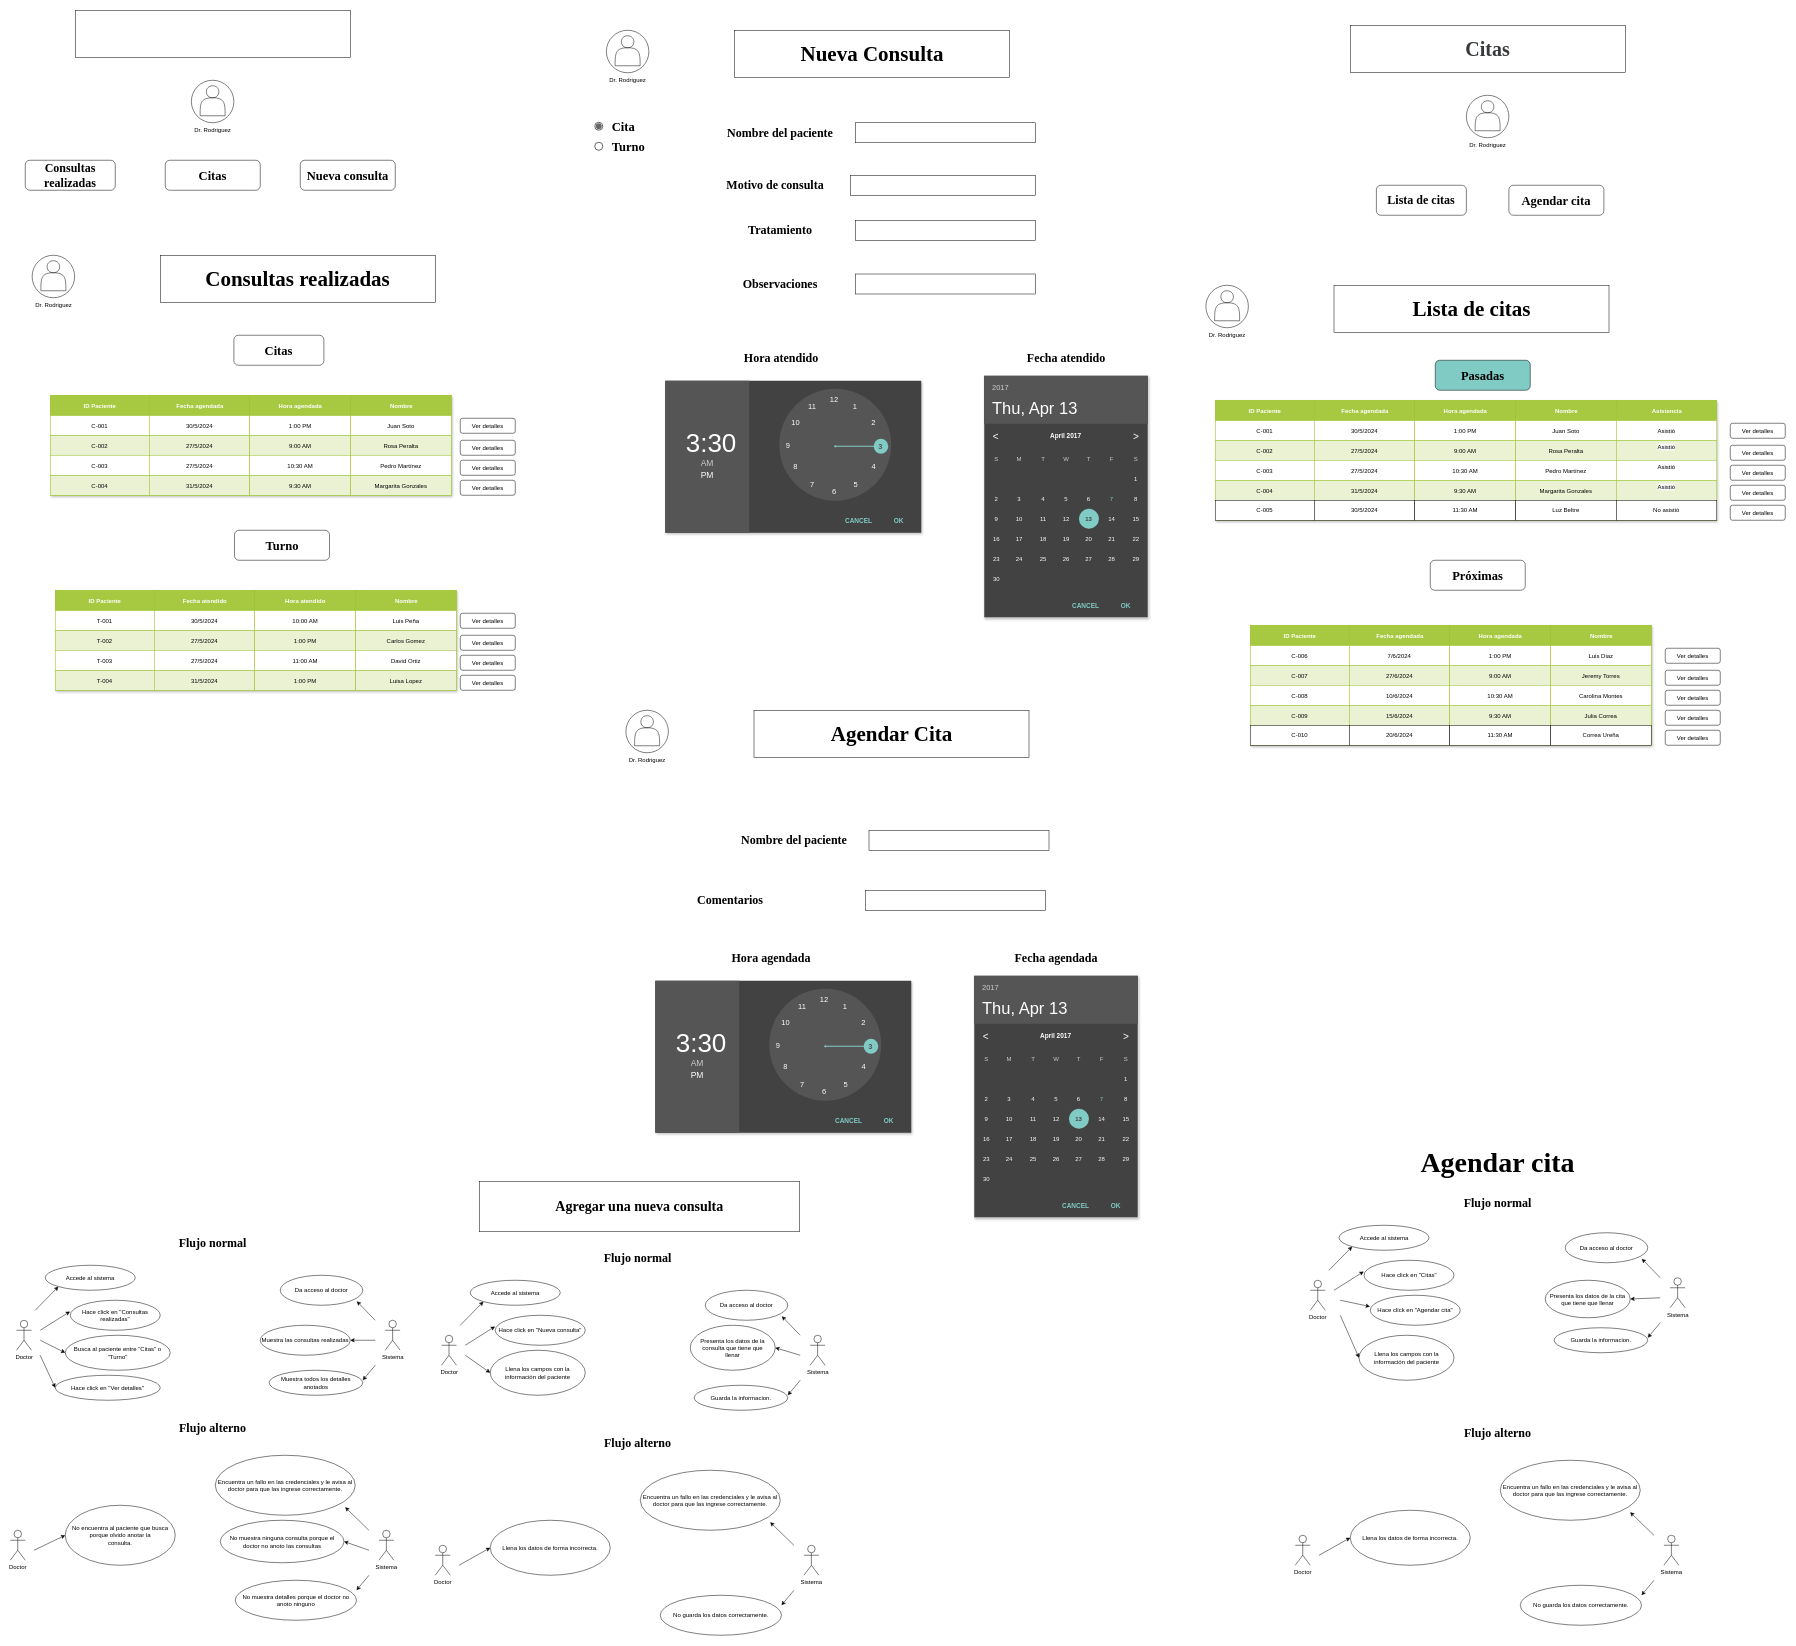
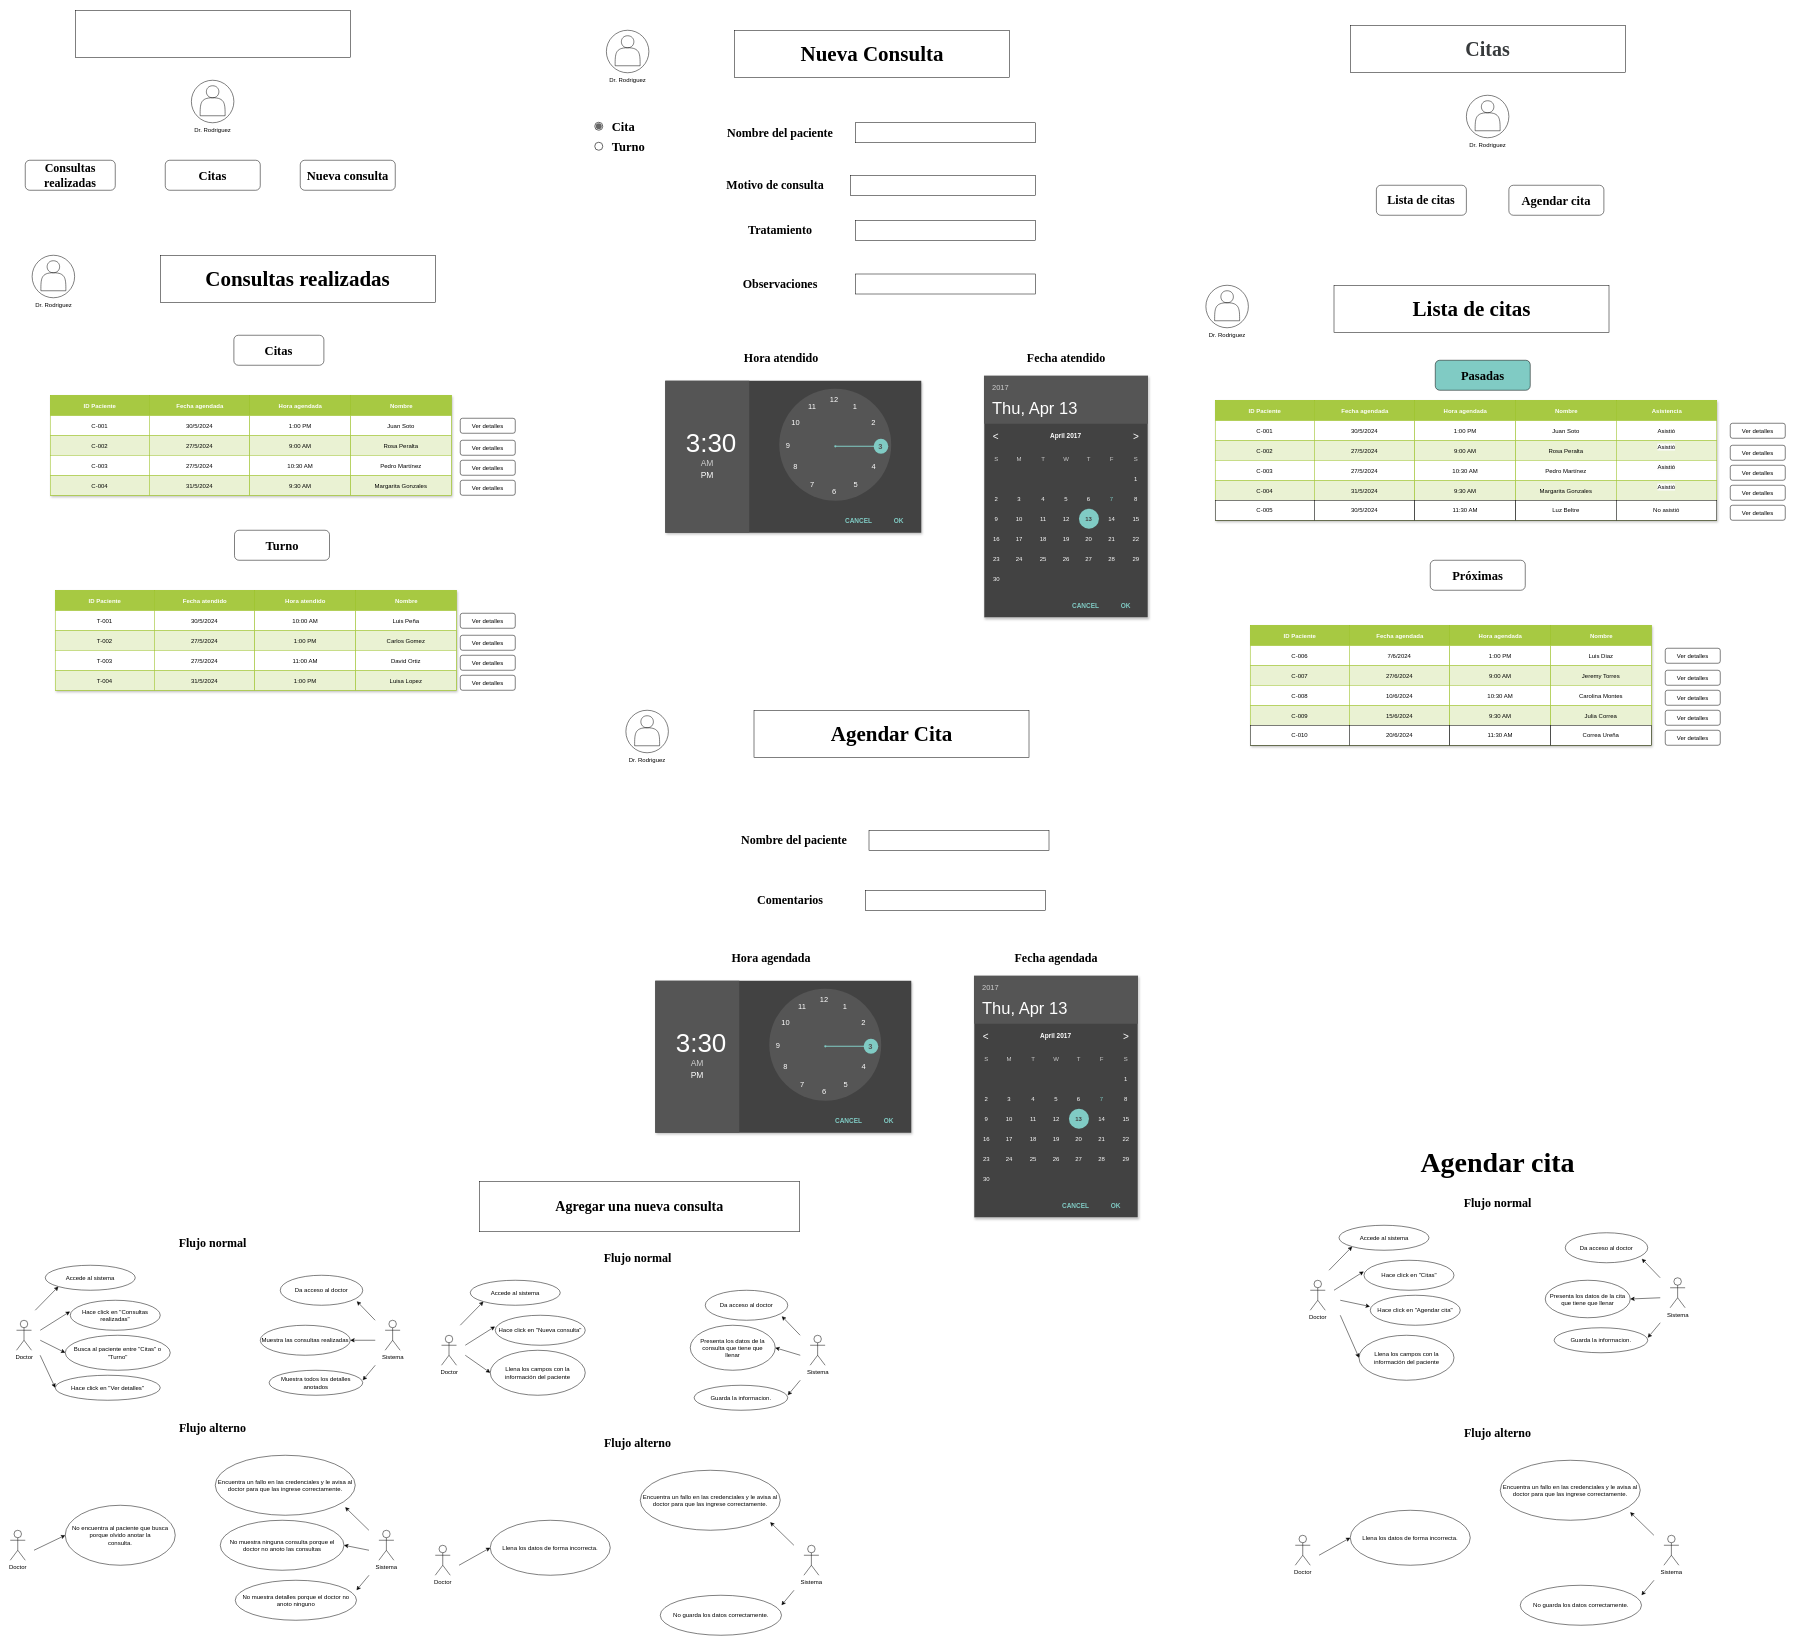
- <mxCell id="239" value="&lt;h1&gt;&lt;font face=&quot;Times New Roman&quot;&gt;Comentarios&lt;/font&gt;&lt;/h1&gt;" style="text;html=1;align=center;verticalAlign=middle;whiteSpace=wrap;rounded=0;" vertex="1" parent="1"><mxGeometry x="1340" y="1785" width="240" height="30" as="geometry" /></mxCell>
+ <mxCell id="239" value="&lt;h1&gt;&lt;font face=&quot;Times New Roman&quot;&gt;Comentarios&lt;/font&gt;&lt;/h1&gt;" style="text;html=1;align=center;verticalAlign=middle;whiteSpace=wrap;rounded=0;" vertex="1" parent="1"><mxGeometry x="1460" y="1785" width="240" height="30" as="geometry" /></mxCell>
- <mxCell id="262" value="&lt;font style=&quot;font-size: 12px;&quot;&gt;No muestra ninguna consulta porque el doctor no anoto las consultas&lt;/font&gt;" style="ellipse;whiteSpace=wrap;html=1;" vertex="1" parent="1"><mxGeometry x="440" y="3040" width="247.5" height="85" as="geometry" /></mxCell>
+ <mxCell id="262" value="&lt;font style=&quot;font-size: 12px;&quot;&gt;No muestra ninguna consulta porque el doctor no anoto las consultas&lt;/font&gt;" style="ellipse;whiteSpace=wrap;html=1;" vertex="1" parent="1"><mxGeometry x="440" y="3040" width="247.5" height="100" as="geometry" /></mxCell>
